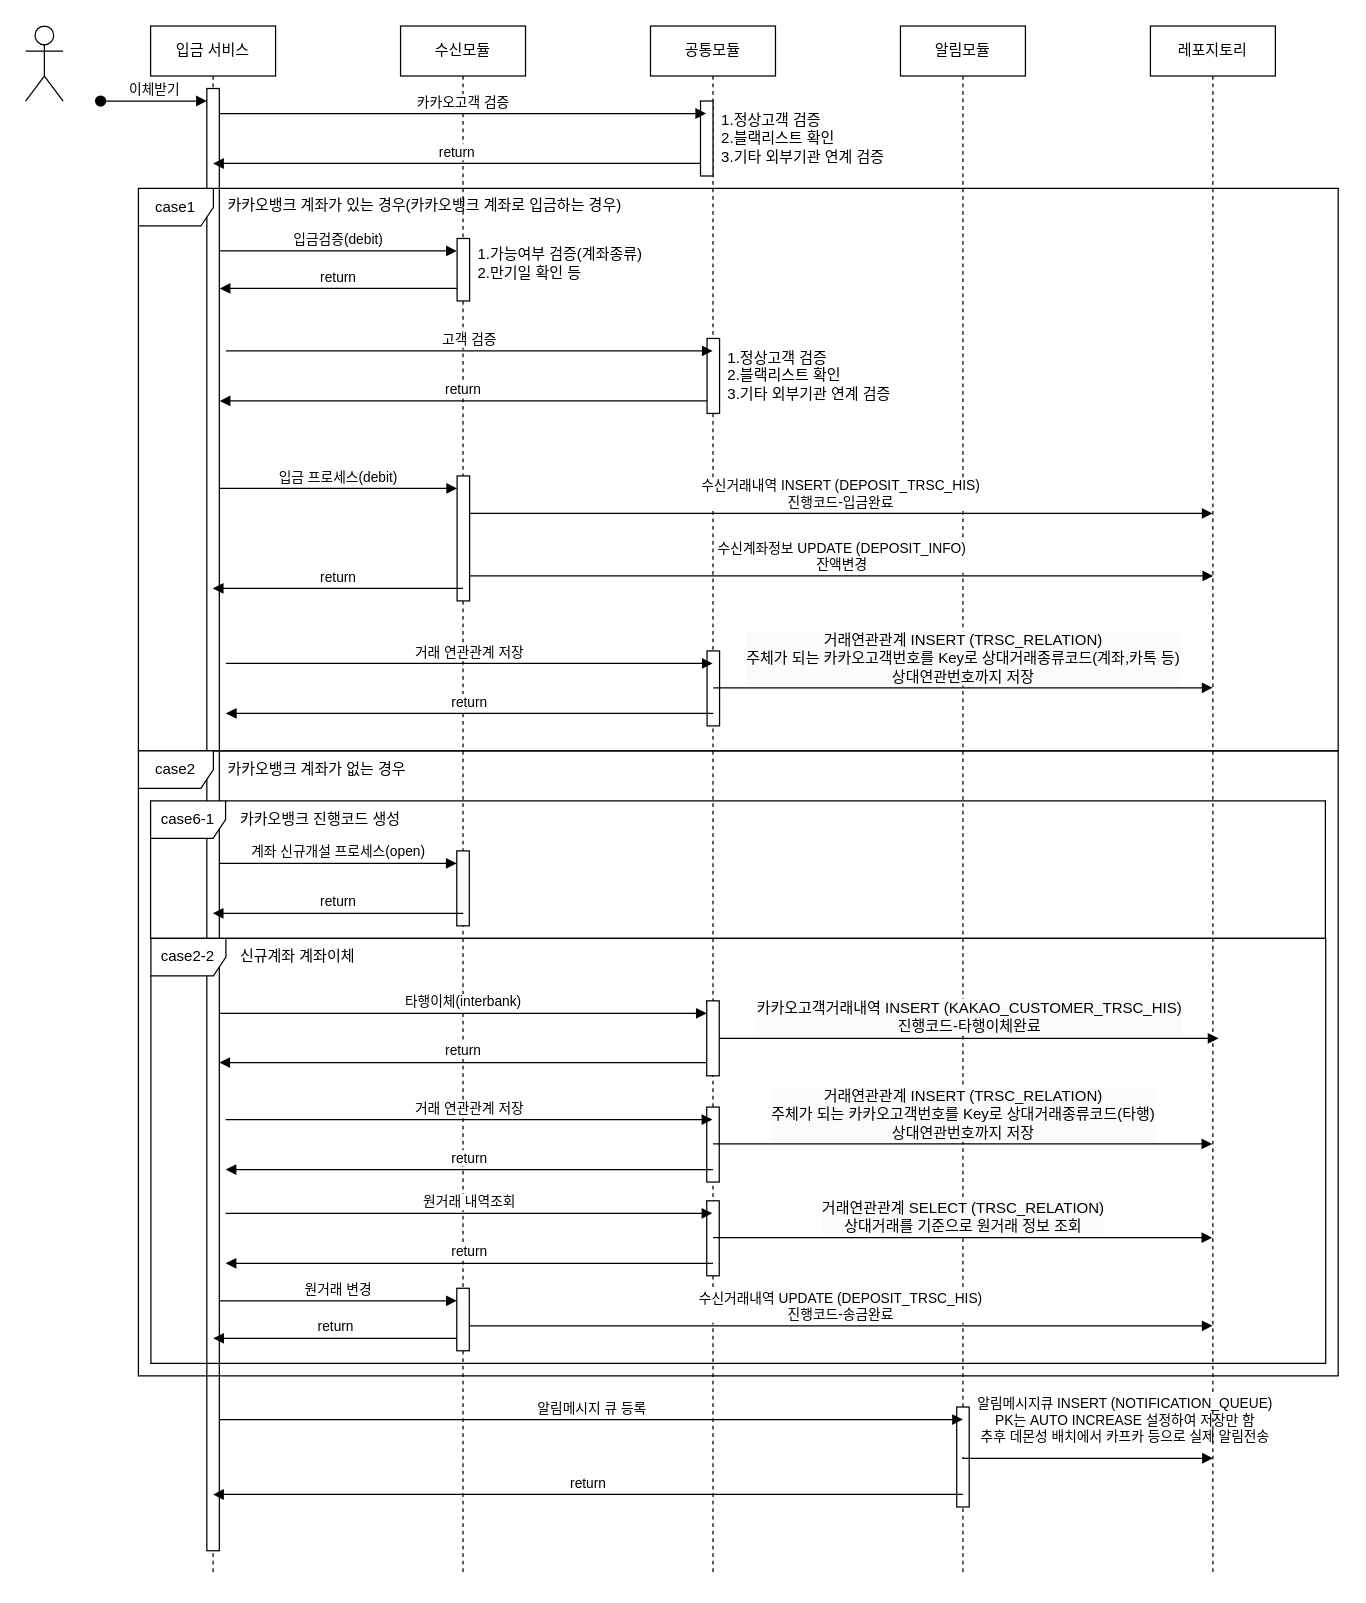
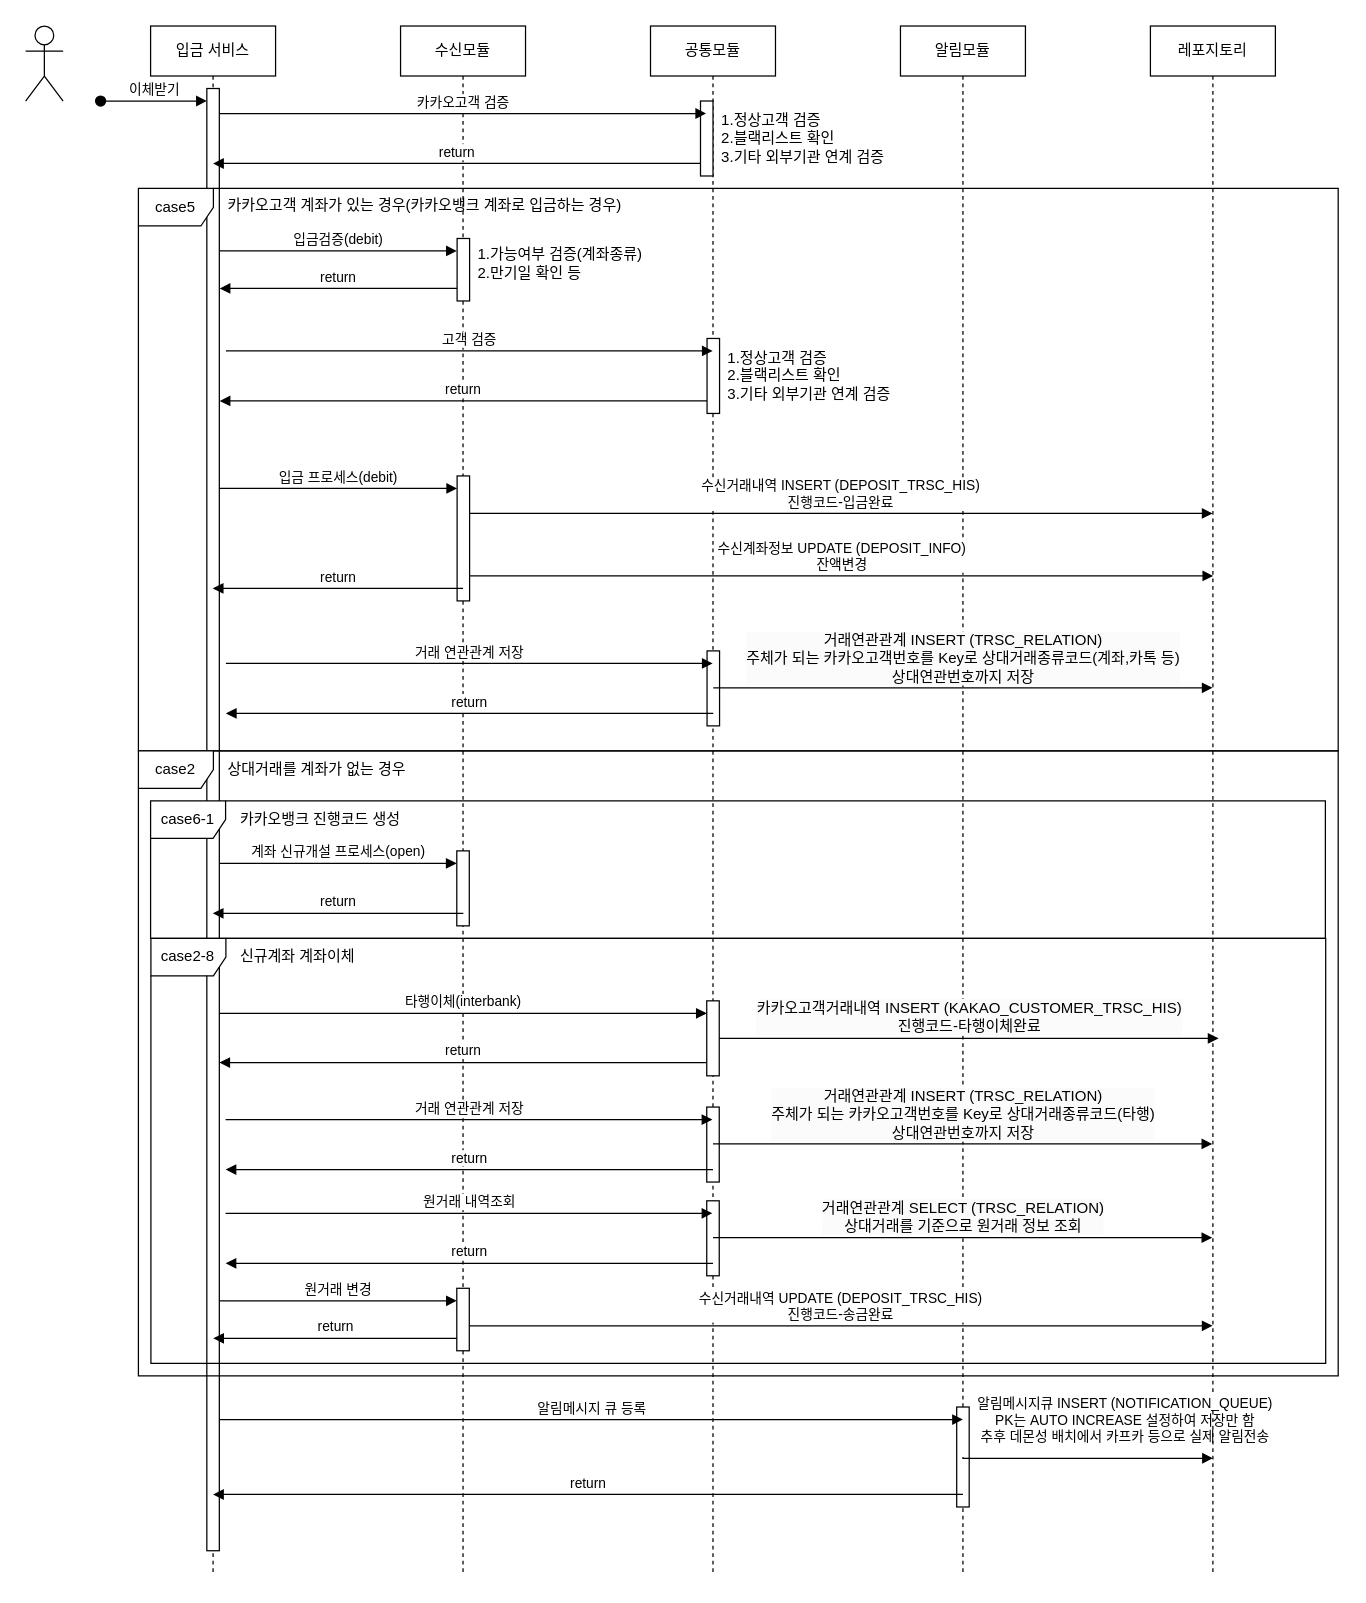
- <mxCell id="40" value="&lt;div style=&quot;&quot;&gt;카카오뱅크 계좌가 있는 경우(카카오뱅크 계좌로 입금하는 경우)&lt;/div&gt;" style="text;html=1;align=left;verticalAlign=middle;resizable=0;points=[];autosize=1;strokeColor=none;fillColor=none;" vertex="1" parent="1"><mxGeometry x="180" y="149" width="360" height="30" as="geometry" /></mxCell>
+ <mxCell id="40" value="&lt;div style=&quot;&quot;&gt;카카오고객 계좌가 있는 경우(카카오뱅크 계좌로 입금하는 경우)&lt;/div&gt;" style="text;html=1;align=left;verticalAlign=middle;resizable=0;points=[];autosize=1;strokeColor=none;fillColor=none;" vertex="1" parent="1"><mxGeometry x="180" y="149" width="360" height="30" as="geometry" /></mxCell>
- <mxCell id="35" value="case1" style="shape=umlFrame;whiteSpace=wrap;html=1;pointerEvents=0;" vertex="1" parent="1"><mxGeometry x="110.25" y="150" width="960" height="450" as="geometry" /></mxCell>
+ <mxCell id="35" value="case5" style="shape=umlFrame;whiteSpace=wrap;html=1;pointerEvents=0;" vertex="1" parent="1"><mxGeometry x="110.25" y="150" width="960" height="450" as="geometry" /></mxCell>
- <mxCell id="42" value="&lt;div style=&quot;&quot;&gt;카카오뱅크 계좌가 없는 경우&lt;/div&gt;" style="text;html=1;align=left;verticalAlign=middle;resizable=0;points=[];autosize=1;strokeColor=none;fillColor=none;" vertex="1" parent="1"><mxGeometry x="180" y="600" width="180" height="30" as="geometry" /></mxCell>
+ <mxCell id="42" value="&lt;div style=&quot;&quot;&gt;상대거래를 계좌가 없는 경우&lt;/div&gt;" style="text;html=1;align=left;verticalAlign=middle;resizable=0;points=[];autosize=1;strokeColor=none;fillColor=none;" vertex="1" parent="1"><mxGeometry x="180" y="600" width="180" height="30" as="geometry" /></mxCell>
- <mxCell id="45" value="case2-2" style="shape=umlFrame;whiteSpace=wrap;html=1;pointerEvents=0;" vertex="1" parent="1"><mxGeometry x="120.25" y="750" width="940" height="340" as="geometry" /></mxCell>
+ <mxCell id="45" value="case2-8" style="shape=umlFrame;whiteSpace=wrap;html=1;pointerEvents=0;" vertex="1" parent="1"><mxGeometry x="120.25" y="750" width="940" height="340" as="geometry" /></mxCell>
